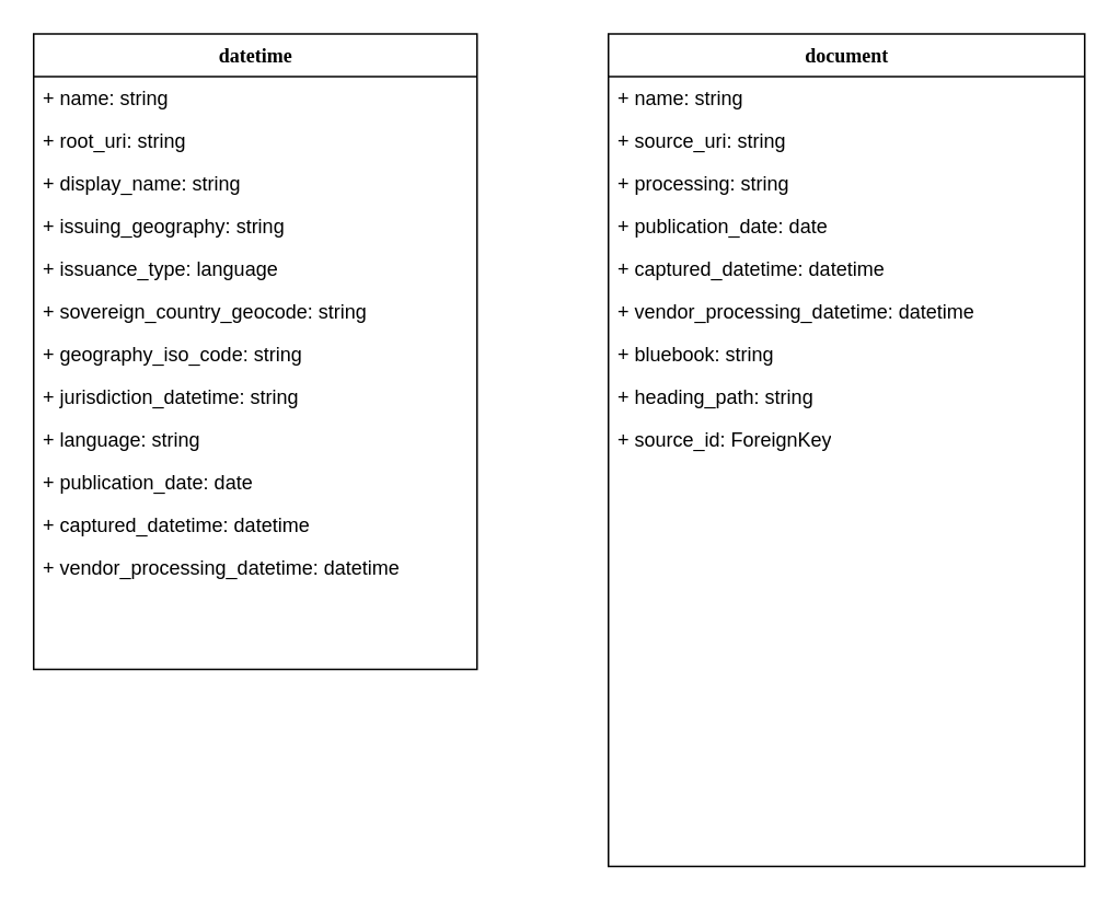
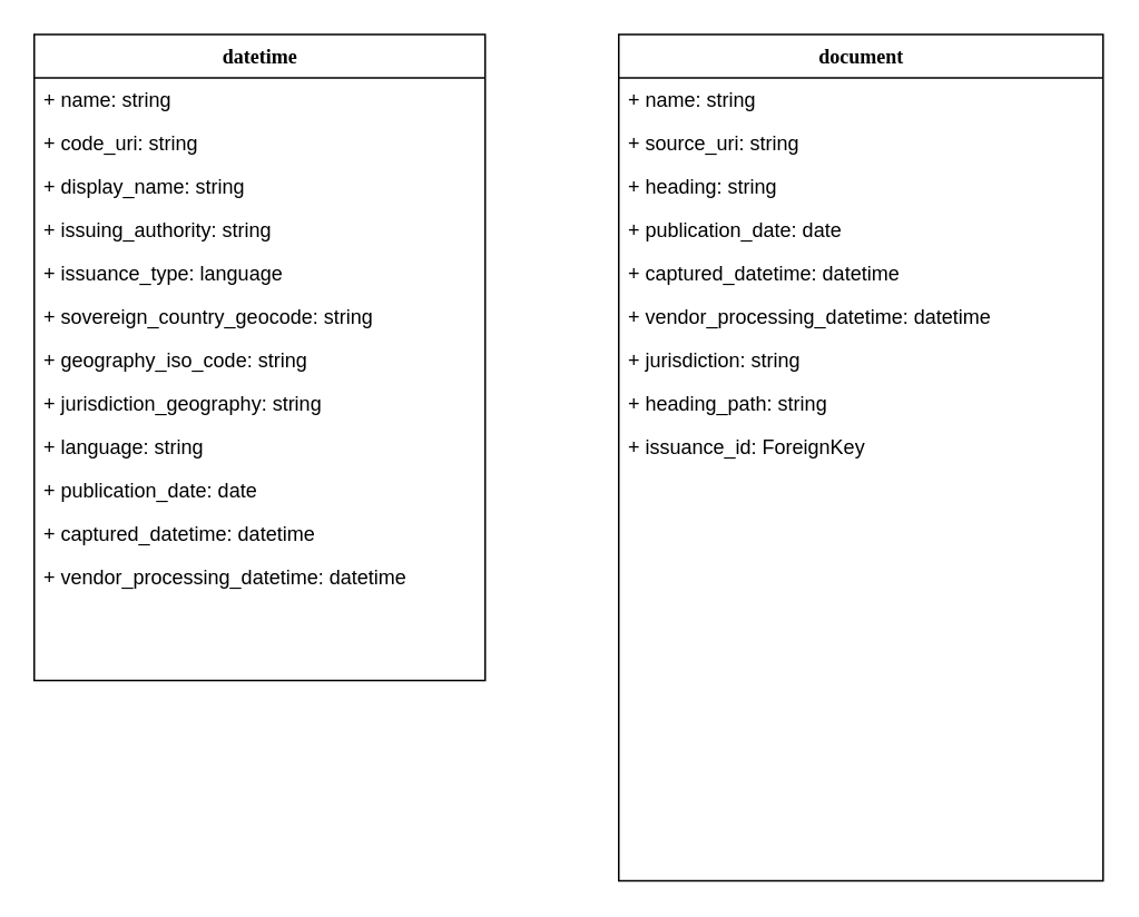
- <mxCell id="4" value="+ root_uri: string" style="text;html=1;strokeColor=none;fillColor=none;align=left;verticalAlign=top;spacingLeft=4;spacingRight=4;whiteSpace=wrap;overflow=hidden;rotatable=0;points=[[0,0.5],[1,0.5]];portConstraint=eastwest;" parent="2" vertex="1"><mxGeometry y="52" width="270" height="26" as="geometry" /></mxCell>
+ <mxCell id="4" value="+ code_uri: string" style="text;html=1;strokeColor=none;fillColor=none;align=left;verticalAlign=top;spacingLeft=4;spacingRight=4;whiteSpace=wrap;overflow=hidden;rotatable=0;points=[[0,0.5],[1,0.5]];portConstraint=eastwest;" parent="2" vertex="1"><mxGeometry y="52" width="270" height="26" as="geometry" /></mxCell>
- <mxCell id="18" value="+ processing: string" style="text;html=1;strokeColor=none;fillColor=none;align=left;verticalAlign=top;spacingLeft=4;spacingRight=4;whiteSpace=wrap;overflow=hidden;rotatable=0;points=[[0,0.5],[1,0.5]];portConstraint=eastwest;" vertex="1" parent="15"><mxGeometry y="78" width="290" height="26" as="geometry" /></mxCell>
+ <mxCell id="18" value="+ heading: string" style="text;html=1;strokeColor=none;fillColor=none;align=left;verticalAlign=top;spacingLeft=4;spacingRight=4;whiteSpace=wrap;overflow=hidden;rotatable=0;points=[[0,0.5],[1,0.5]];portConstraint=eastwest;" vertex="1" parent="15"><mxGeometry y="78" width="290" height="26" as="geometry" /></mxCell>
- <mxCell id="6" value="+ issuing_geography: string" style="text;html=1;strokeColor=none;fillColor=none;align=left;verticalAlign=top;spacingLeft=4;spacingRight=4;whiteSpace=wrap;overflow=hidden;rotatable=0;points=[[0,0.5],[1,0.5]];portConstraint=eastwest;" parent="2" vertex="1"><mxGeometry y="104" width="270" height="26" as="geometry" /></mxCell>
+ <mxCell id="6" value="+ issuing_authority: string" style="text;html=1;strokeColor=none;fillColor=none;align=left;verticalAlign=top;spacingLeft=4;spacingRight=4;whiteSpace=wrap;overflow=hidden;rotatable=0;points=[[0,0.5],[1,0.5]];portConstraint=eastwest;" parent="2" vertex="1"><mxGeometry y="104" width="270" height="26" as="geometry" /></mxCell>
- <mxCell id="22" value="+ bluebook: string" style="text;html=1;strokeColor=none;fillColor=none;align=left;verticalAlign=top;spacingLeft=4;spacingRight=4;whiteSpace=wrap;overflow=hidden;rotatable=0;points=[[0,0.5],[1,0.5]];portConstraint=eastwest;" vertex="1" parent="15"><mxGeometry y="182" width="290" height="26" as="geometry" /></mxCell>
+ <mxCell id="22" value="+ jurisdiction: string" style="text;html=1;strokeColor=none;fillColor=none;align=left;verticalAlign=top;spacingLeft=4;spacingRight=4;whiteSpace=wrap;overflow=hidden;rotatable=0;points=[[0,0.5],[1,0.5]];portConstraint=eastwest;" vertex="1" parent="15"><mxGeometry y="182" width="290" height="26" as="geometry" /></mxCell>
- <mxCell id="10" value="+ jurisdiction_datetime: string" style="text;html=1;strokeColor=none;fillColor=none;align=left;verticalAlign=top;spacingLeft=4;spacingRight=4;whiteSpace=wrap;overflow=hidden;rotatable=0;points=[[0,0.5],[1,0.5]];portConstraint=eastwest;" vertex="1" parent="2"><mxGeometry y="208" width="270" height="26" as="geometry" /></mxCell>
+ <mxCell id="10" value="+ jurisdiction_geography: string" style="text;html=1;strokeColor=none;fillColor=none;align=left;verticalAlign=top;spacingLeft=4;spacingRight=4;whiteSpace=wrap;overflow=hidden;rotatable=0;points=[[0,0.5],[1,0.5]];portConstraint=eastwest;" vertex="1" parent="2"><mxGeometry y="208" width="270" height="26" as="geometry" /></mxCell>
- <mxCell id="24" value="+ source_id: ForeignKey" style="text;html=1;strokeColor=none;fillColor=none;align=left;verticalAlign=top;spacingLeft=4;spacingRight=4;whiteSpace=wrap;overflow=hidden;rotatable=0;points=[[0,0.5],[1,0.5]];portConstraint=eastwest;" vertex="1" parent="15"><mxGeometry y="234" width="290" height="26" as="geometry" /></mxCell>
+ <mxCell id="24" value="+ issuance_id: ForeignKey" style="text;html=1;strokeColor=none;fillColor=none;align=left;verticalAlign=top;spacingLeft=4;spacingRight=4;whiteSpace=wrap;overflow=hidden;rotatable=0;points=[[0,0.5],[1,0.5]];portConstraint=eastwest;" vertex="1" parent="15"><mxGeometry y="234" width="290" height="26" as="geometry" /></mxCell>
